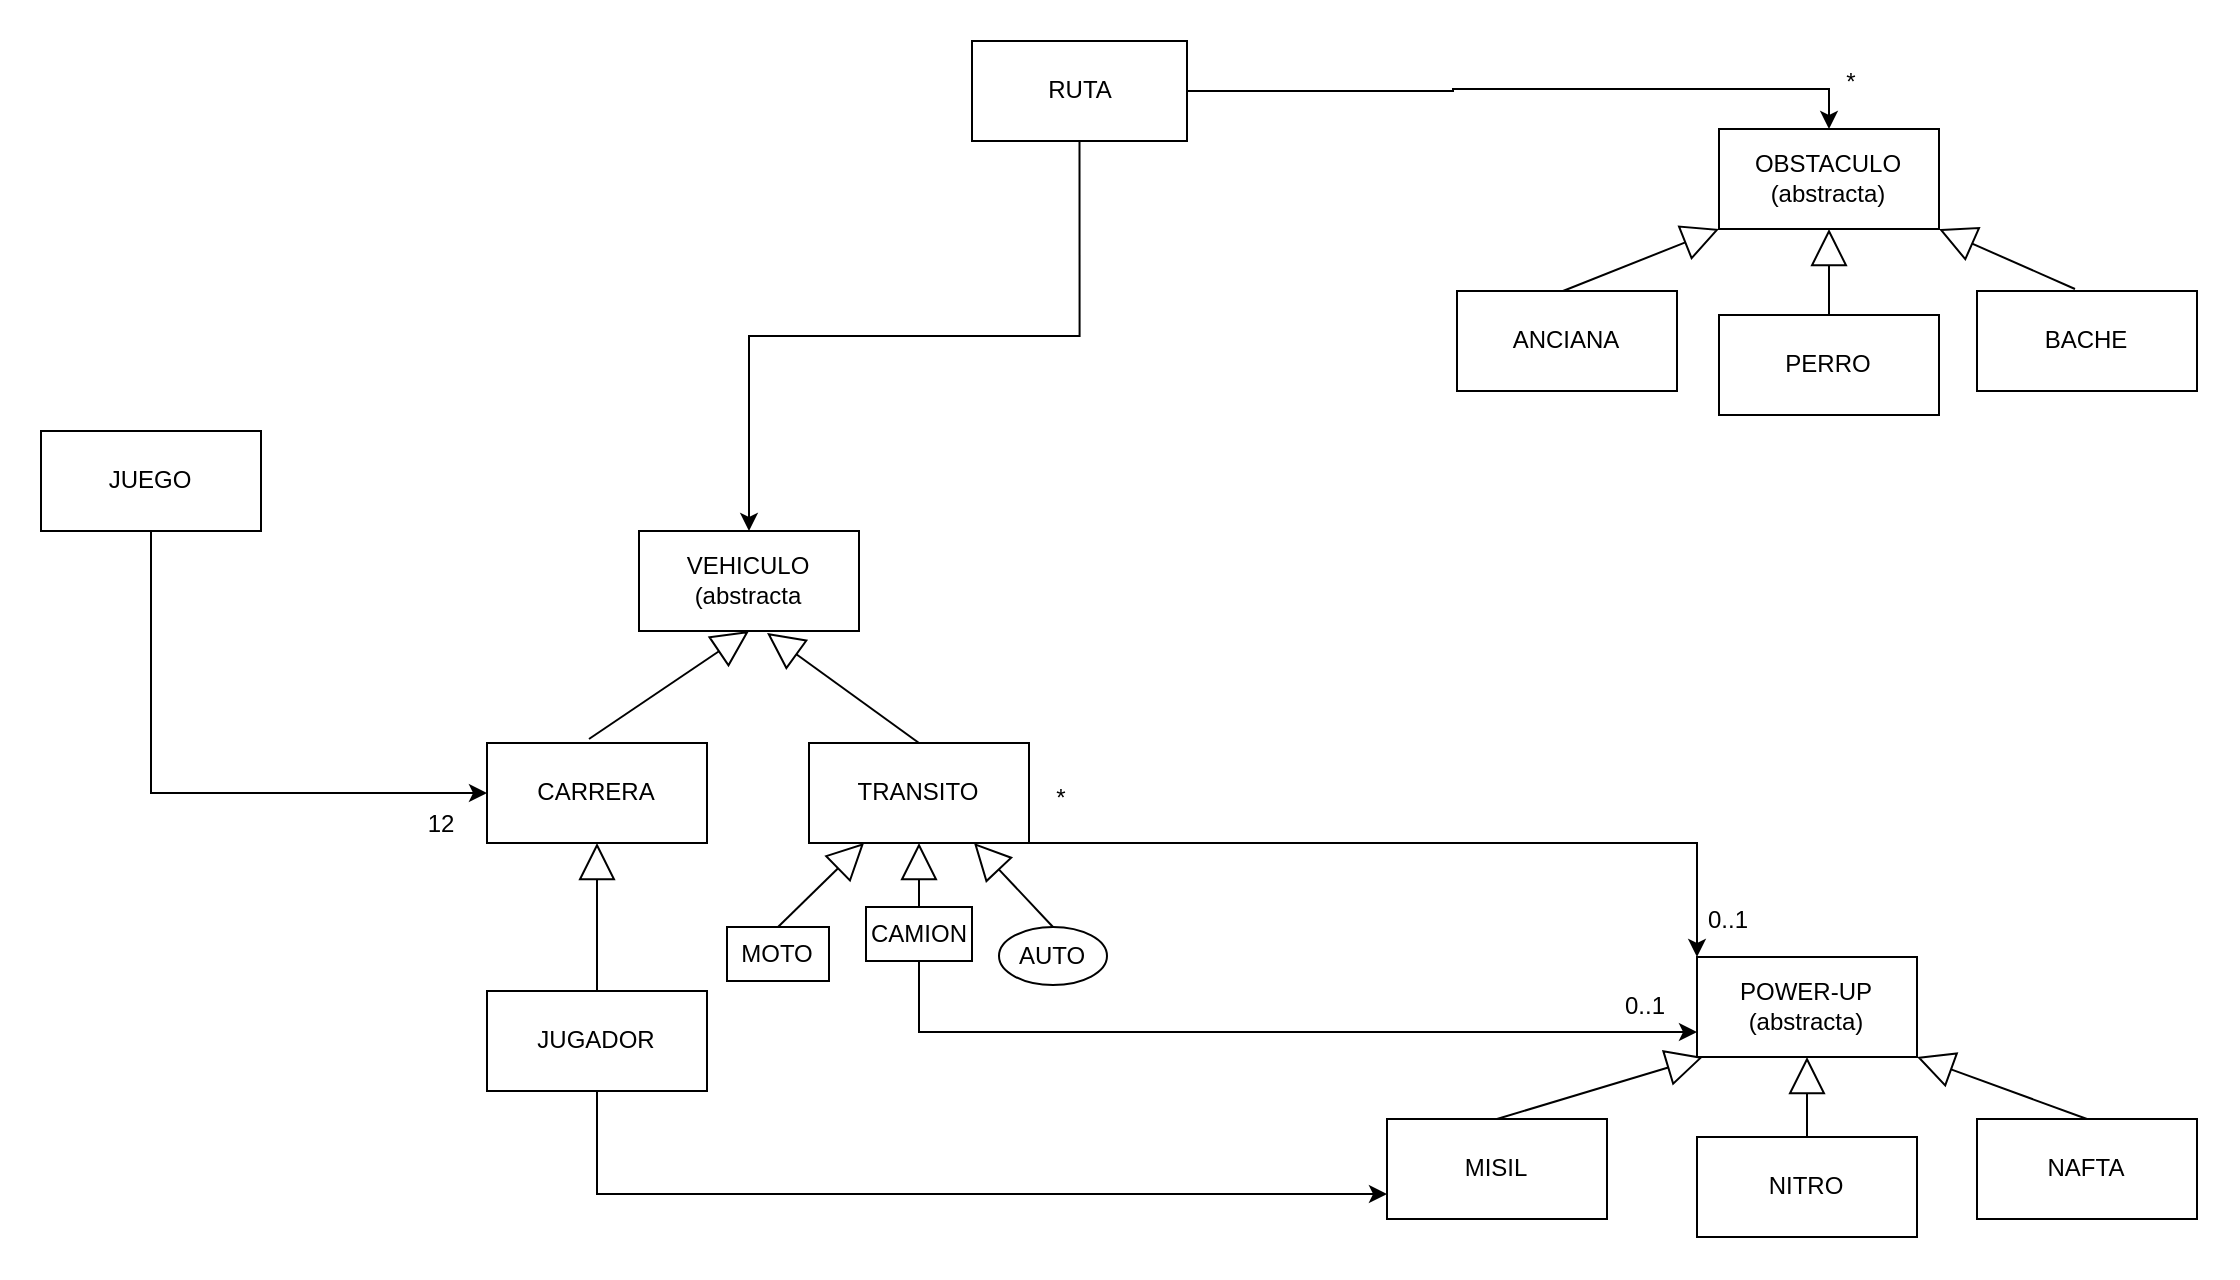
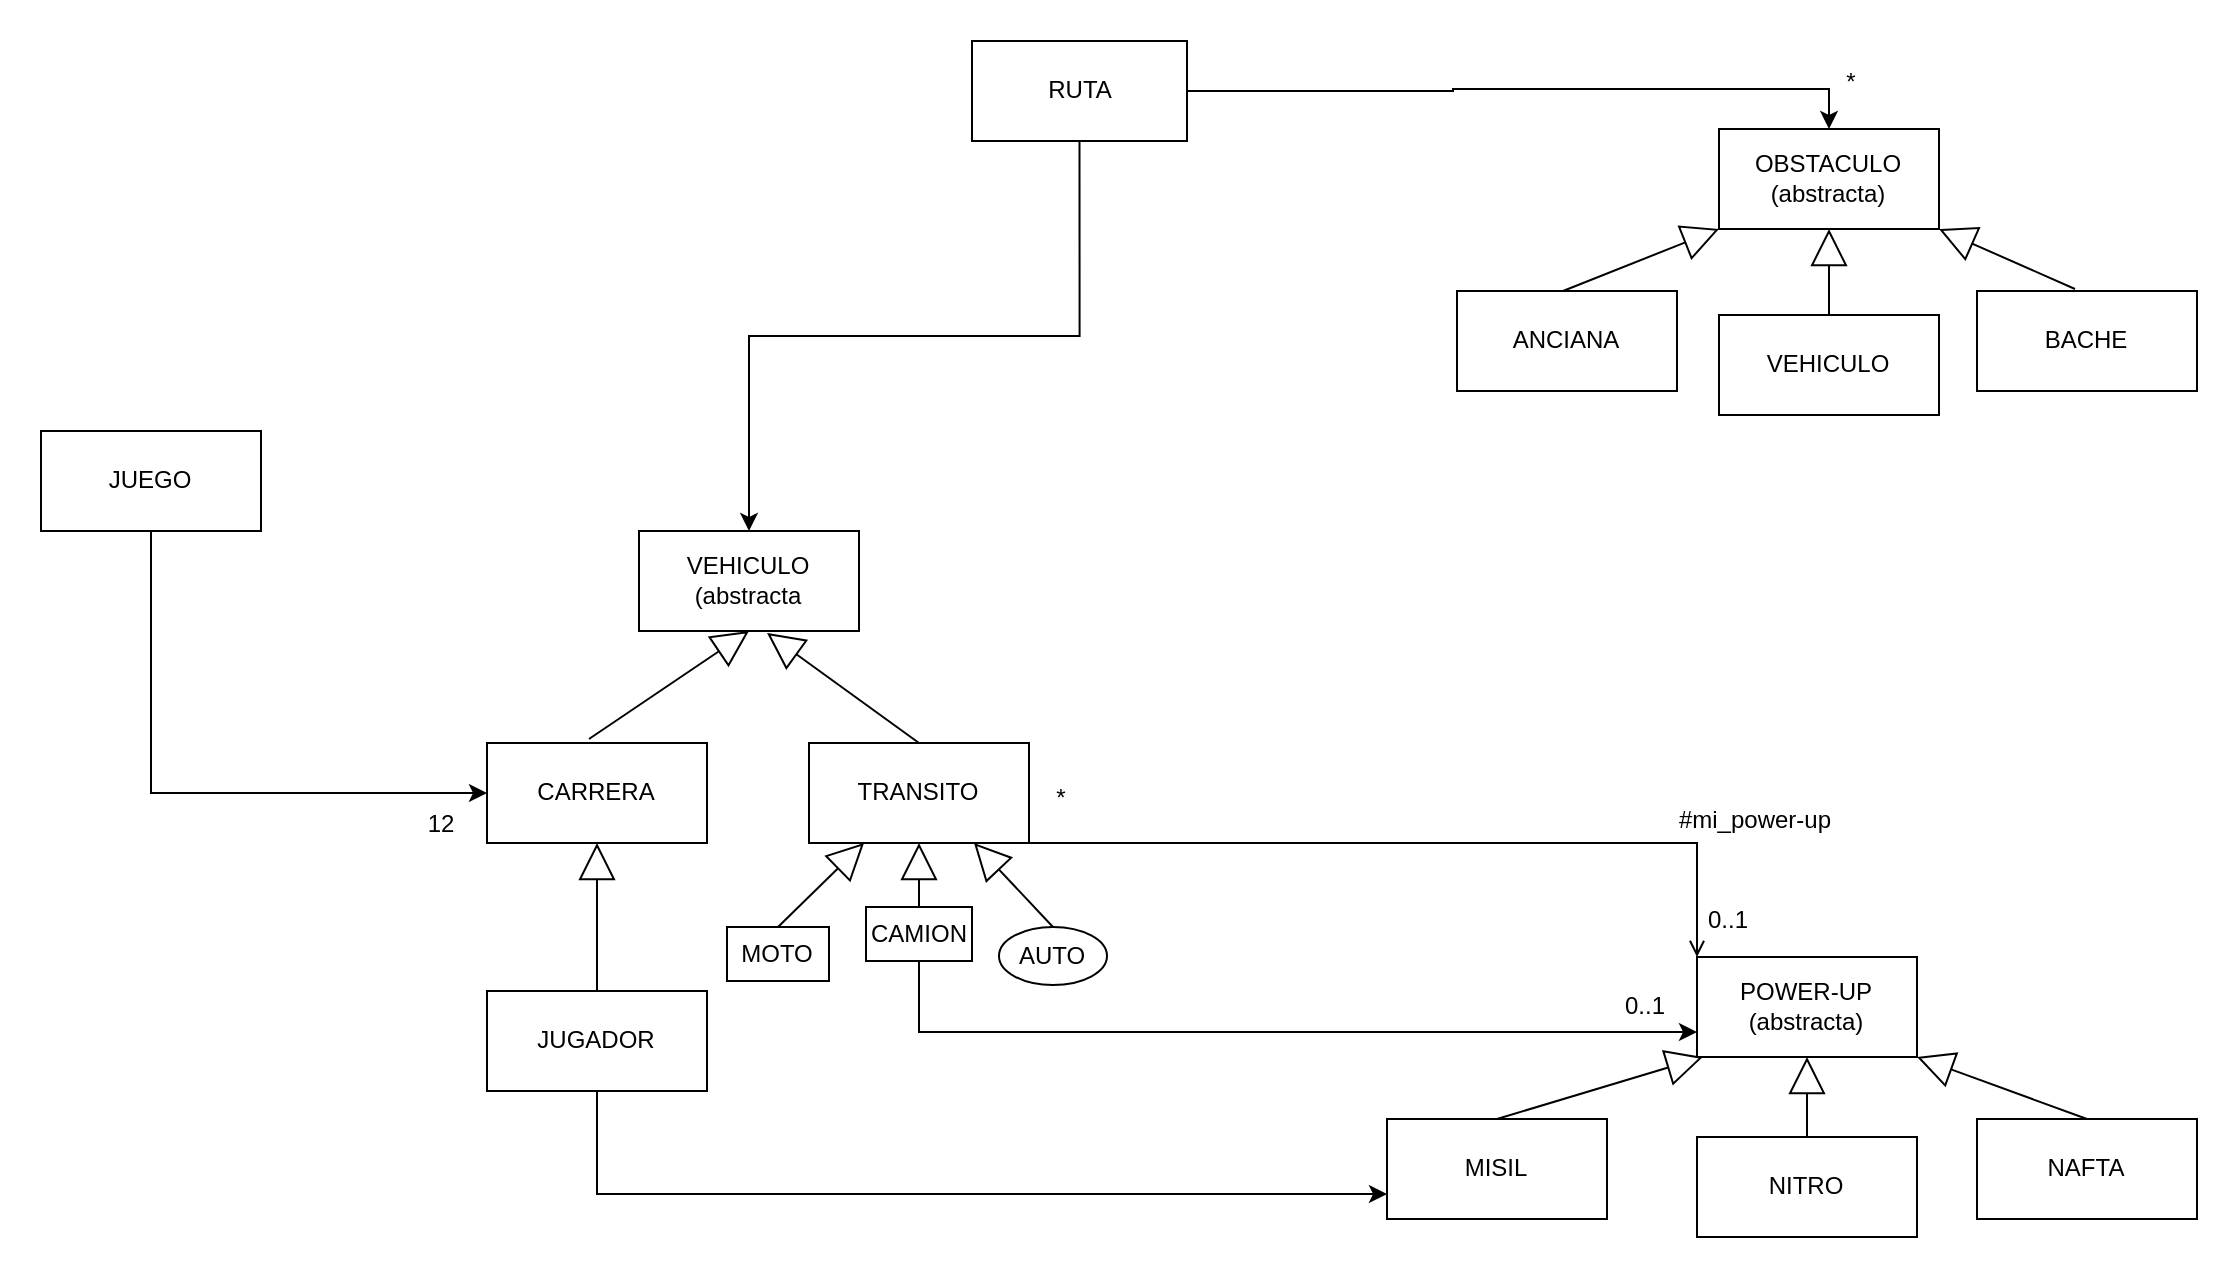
- <mxCell id="10" value="PERRO" style="html=1;whiteSpace=wrap;" vertex="1" parent="1"><mxGeometry x="859" y="157" width="110" height="50" as="geometry" /></mxCell>
+ <mxCell id="10" value="VEHICULO" style="html=1;whiteSpace=wrap;" vertex="1" parent="1"><mxGeometry x="859" y="157" width="110" height="50" as="geometry" /></mxCell>
+ <mxCell id="27" value="#mi_power-up" style="text;html=1;align=center;verticalAlign=middle;whiteSpace=wrap;rounded=0;" vertex="1" parent="1"><mxGeometry x="829" y="395" width="97" height="30" as="geometry" /></mxCell>
- <mxCell id="4" style="edgeStyle=orthogonalEdgeStyle;rounded=0;orthogonalLoop=1;jettySize=auto;html=1;exitX=1;exitY=1;exitDx=0;exitDy=0;entryX=0;entryY=0;entryDx=0;entryDy=0;" edge="1" parent="1" source="5" target="15"><mxGeometry relative="1" as="geometry"><Array as="points"><mxPoint x="848" y="421" /></Array></mxGeometry></mxCell>
+ <mxCell id="4" style="edgeStyle=orthogonalEdgeStyle;rounded=0;orthogonalLoop=1;jettySize=auto;html=1;exitX=1;exitY=1;exitDx=0;exitDy=0;entryX=0;entryY=0;entryDx=0;entryDy=0;endArrow=open;" edge="1" parent="1" source="5" target="15"><mxGeometry relative="1" as="geometry"><Array as="points"><mxPoint x="848" y="421" /></Array></mxGeometry></mxCell>
